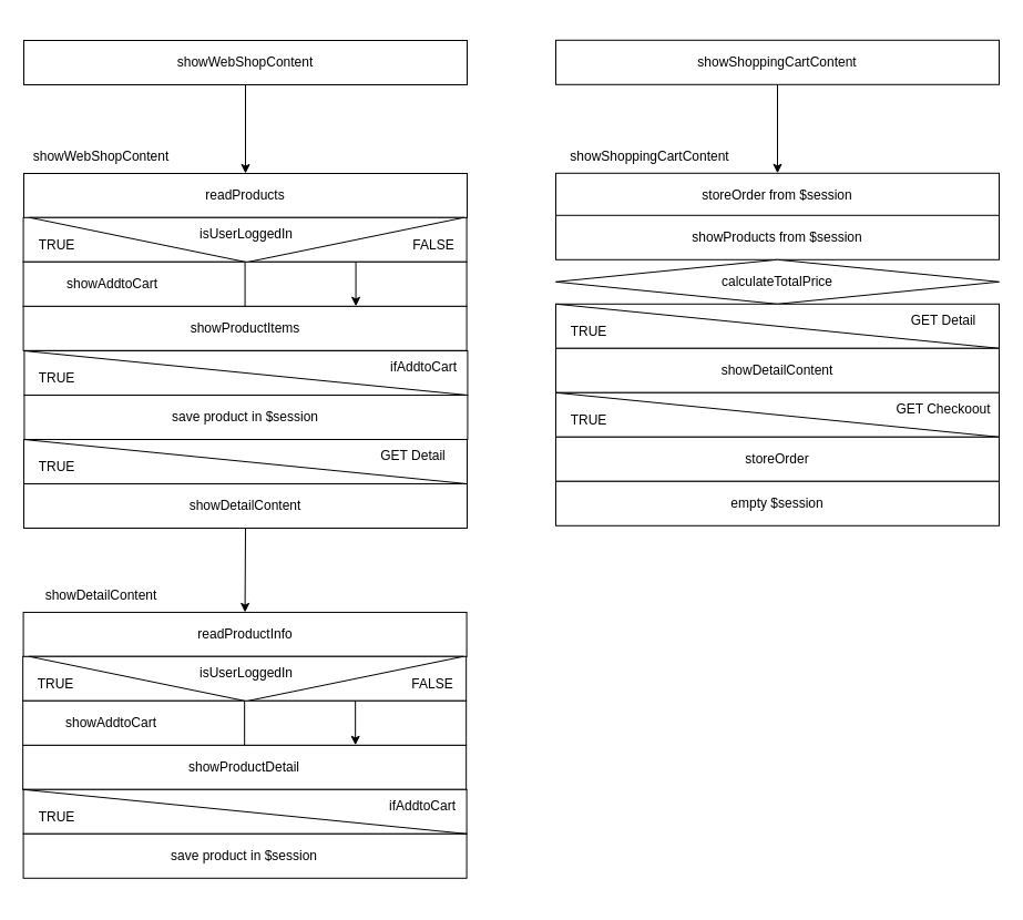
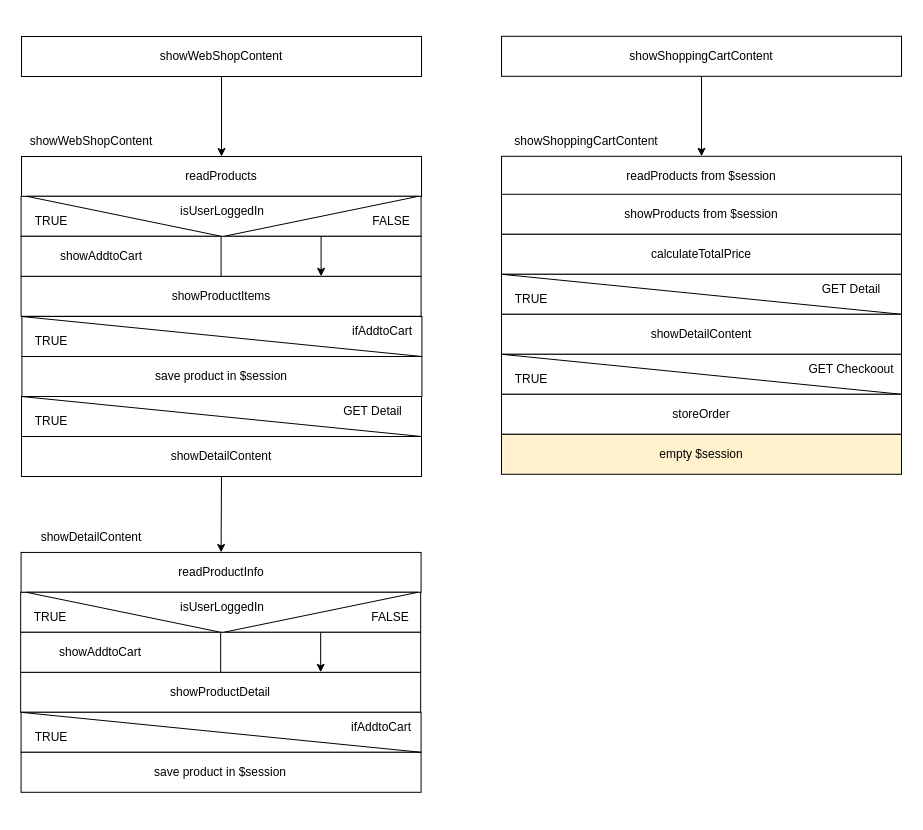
- <mxCell id="47" value="storeOrder from $session" style="rounded=0;whiteSpace=wrap;html=1;" vertex="1" parent="1"><mxGeometry x="501" y="155.79" width="400" height="40" as="geometry" /></mxCell>
+ <mxCell id="47" value="readProducts from $session" style="rounded=0;whiteSpace=wrap;html=1;" vertex="1" parent="1"><mxGeometry x="501" y="155.79" width="400" height="40" as="geometry" /></mxCell>
- <mxCell id="51" value="calculateTotalPrice" style="rhombus;whiteSpace=wrap;html=1;" vertex="1" parent="1"><mxGeometry x="501" y="233.79" width="400" height="40" as="geometry" /></mxCell>
+ <mxCell id="51" value="calculateTotalPrice" style="rounded=0;whiteSpace=wrap;html=1;" vertex="1" parent="1"><mxGeometry x="501" y="233.79" width="400" height="40" as="geometry" /></mxCell>
- <mxCell id="62" value="empty $session" style="rounded=0;whiteSpace=wrap;html=1;" vertex="1" parent="1"><mxGeometry x="501" y="433.79" width="400" height="40" as="geometry" /></mxCell>
+ <mxCell id="62" value="empty $session" style="rounded=0;whiteSpace=wrap;html=1;fillColor=#fff2cc;" vertex="1" parent="1"><mxGeometry x="501" y="433.79" width="400" height="40" as="geometry" /></mxCell>
